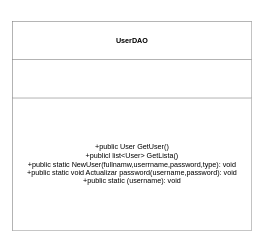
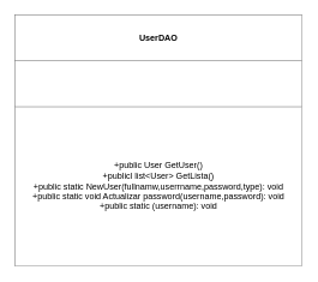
- <mxCell id="2" value="&lt;table border=&quot;1&quot; width=&quot;100%&quot; cellpadding=&quot;4&quot; style=&quot;width: 100% ; height: 100% ; border-collapse: collapse&quot;&gt;&lt;tbody&gt;&lt;tr&gt;&lt;th align=&quot;center&quot;&gt;UserDAO&lt;br&gt;&lt;/th&gt;&lt;/tr&gt;&lt;tr&gt;&lt;td align=&quot;center&quot;&gt;&lt;br&gt;&lt;/td&gt;&lt;/tr&gt;&lt;tr&gt;&lt;td align=&quot;center&quot;&gt;+public User GetUser()&lt;br&gt;+publicl list&amp;lt;User&amp;gt; GetLista()&lt;br&gt;+public static NewUser(fullnamw,userrname,password,type): void&lt;br&gt;+public static void Actualizar password(username,password): void&lt;br&gt;+public static (username): void&lt;br&gt;&lt;/td&gt;&lt;/tr&gt;&lt;/tbody&gt;&lt;/table&gt;" style="text;html=1;strokeColor=none;fillColor=none;overflow=fill;" vertex="1" parent="1"><mxGeometry x="20" y="35" width="400" height="350" as="geometry" /></mxCell>
+ <mxCell id="2" value="&lt;table border=&quot;1&quot; width=&quot;100%&quot; cellpadding=&quot;4&quot; style=&quot;width: 100% ; height: 100% ; border-collapse: collapse&quot;&gt;&lt;tbody&gt;&lt;tr&gt;&lt;th align=&quot;center&quot;&gt;UserDAO&lt;br&gt;&lt;/th&gt;&lt;/tr&gt;&lt;tr&gt;&lt;td align=&quot;center&quot;&gt;&lt;br&gt;&lt;/td&gt;&lt;/tr&gt;&lt;tr&gt;&lt;td align=&quot;center&quot;&gt;+public User GetUser()&lt;br&gt;+publicl list&amp;lt;User&amp;gt; GetLista()&lt;br&gt;+public static NewUser(fullnamw,userrname,password,type): void&lt;br&gt;+public static void Actualizar password(username,password): void&lt;br&gt;+public static (username): void&lt;br&gt;&lt;/td&gt;&lt;/tr&gt;&lt;/tbody&gt;&lt;/table&gt;" style="text;html=1;strokeColor=none;fillColor=none;overflow=fill;" vertex="1" parent="1"><mxGeometry x="20" y="20" width="400" height="350" as="geometry" /></mxCell>
